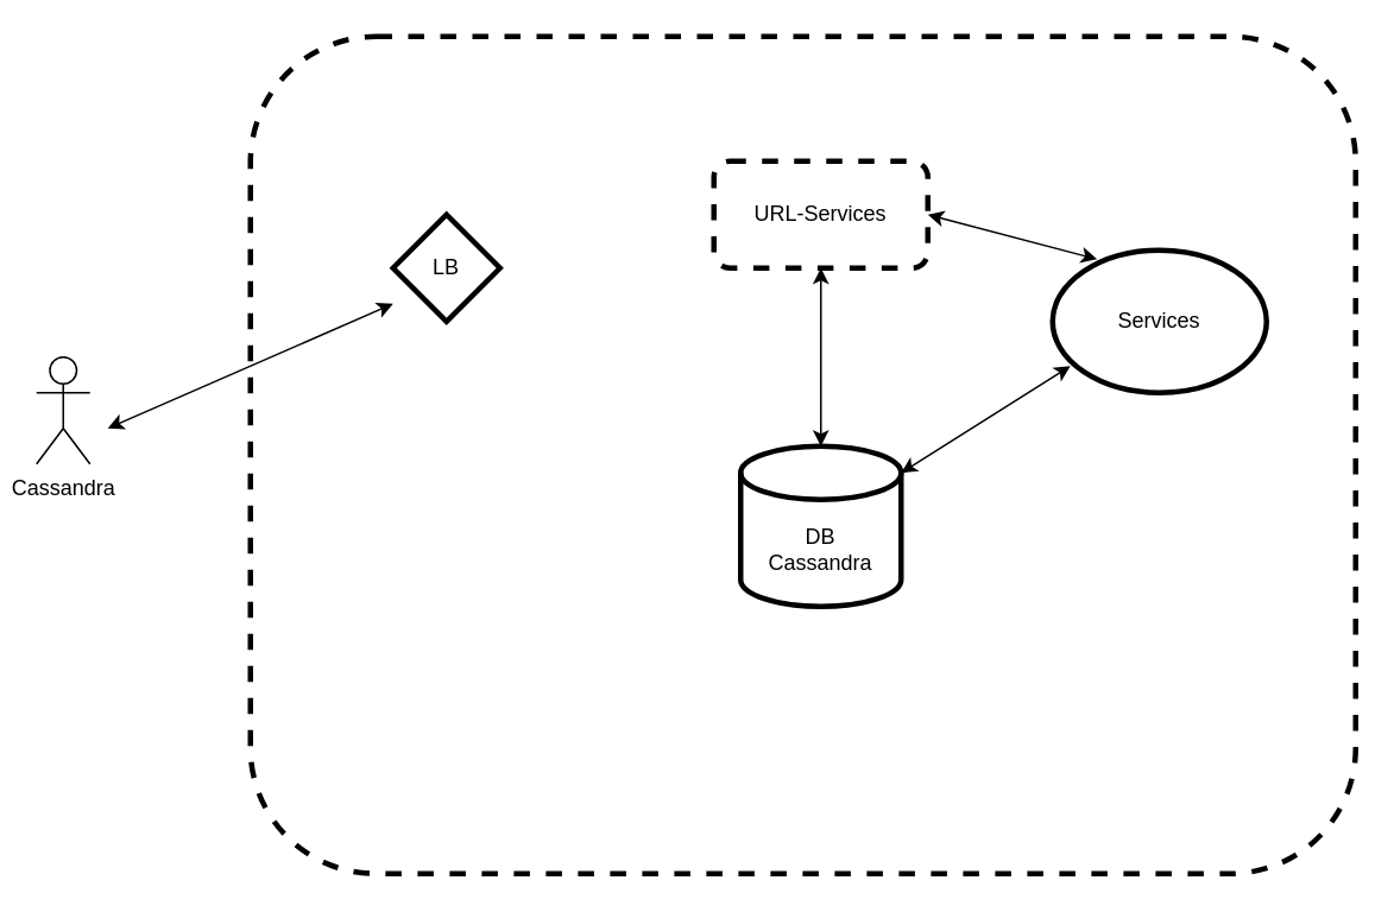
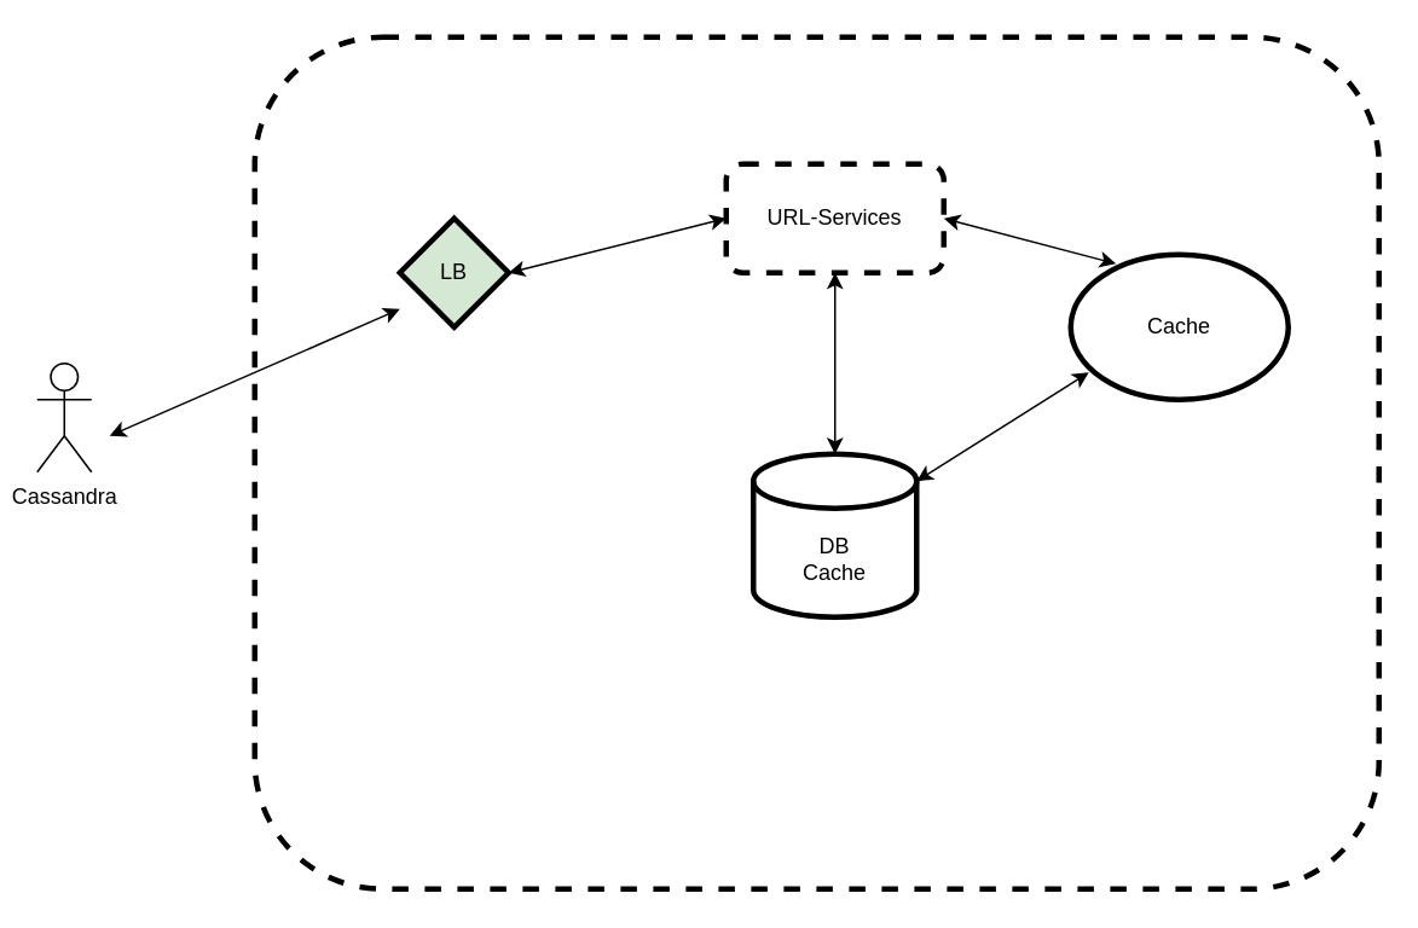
+ <mxCell id="9" value="" style="endArrow=classic;startArrow=classic;html=1;rounded=0;exitX=0;exitY=0.5;exitDx=0;exitDy=0;entryX=1;entryY=0.5;entryDx=0;entryDy=0;" edge="1" parent="1" source="4" target="8"><mxGeometry width="50" height="50" relative="1" as="geometry"><mxPoint x="340" y="290" as="sourcePoint" /><mxPoint x="410" y="230" as="targetPoint" /></mxGeometry></mxCell>
- <mxCell id="8" value="LB" style="rhombus;whiteSpace=wrap;html=1;strokeWidth=3;" vertex="1" parent="1"><mxGeometry x="220" y="120" width="60" height="60" as="geometry" /></mxCell>
+ <mxCell id="8" value="LB" style="rhombus;whiteSpace=wrap;html=1;strokeWidth=3;fillColor=#d5e8d4;" vertex="1" parent="1"><mxGeometry x="220" y="120" width="60" height="60" as="geometry" /></mxCell>
- <mxCell id="10" value="Services" style="ellipse;whiteSpace=wrap;html=1;strokeWidth=3;" vertex="1" parent="1"><mxGeometry x="590" y="140" width="120" height="80" as="geometry" /></mxCell>
+ <mxCell id="10" value="Cache" style="ellipse;whiteSpace=wrap;html=1;strokeWidth=3;" vertex="1" parent="1"><mxGeometry x="590" y="140" width="120" height="80" as="geometry" /></mxCell>
- <mxCell id="5" value="DB&lt;br&gt;Cassandra" style="shape=cylinder3;whiteSpace=wrap;html=1;boundedLbl=1;backgroundOutline=1;size=15;strokeWidth=3;" vertex="1" parent="1"><mxGeometry x="415" y="250" width="90" height="90" as="geometry" /></mxCell>
+ <mxCell id="5" value="DB&lt;br&gt;Cache" style="shape=cylinder3;whiteSpace=wrap;html=1;boundedLbl=1;backgroundOutline=1;size=15;strokeWidth=3;" vertex="1" parent="1"><mxGeometry x="415" y="250" width="90" height="90" as="geometry" /></mxCell>
